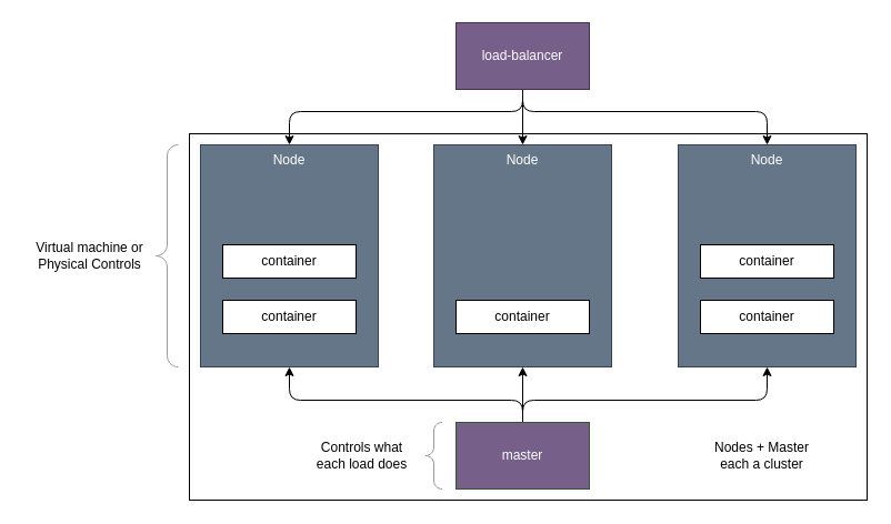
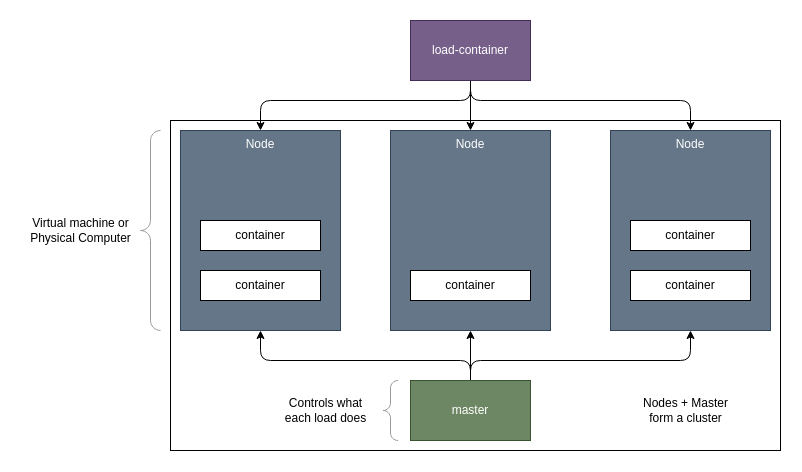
- <mxCell id="7" value="load-balancer" style="whiteSpace=wrap;html=1;fillColor=#76608a;fontColor=#ffffff;strokeColor=#432D57;" vertex="1" parent="1"><mxGeometry x="410" y="20" width="120" height="60" as="geometry" /></mxCell>
+ <mxCell id="7" value="load-container" style="whiteSpace=wrap;html=1;fillColor=#76608a;fontColor=#ffffff;strokeColor=#432D57;" vertex="1" parent="1"><mxGeometry x="410" y="20" width="120" height="60" as="geometry" /></mxCell>
- <mxCell id="21" value="Virtual machine or&lt;br&gt;Physical Controls" style="text;html=1;align=center;verticalAlign=middle;resizable=0;points=[];autosize=1;strokeColor=none;fillColor=none;" vertex="1" parent="1"><mxGeometry x="20" y="210" width="120" height="40" as="geometry" /></mxCell>
+ <mxCell id="21" value="Virtual machine or&lt;br&gt;Physical Computer" style="text;html=1;align=center;verticalAlign=middle;resizable=0;points=[];autosize=1;strokeColor=none;fillColor=none;" vertex="1" parent="1"><mxGeometry x="20" y="210" width="120" height="40" as="geometry" /></mxCell>
- <mxCell id="19" value="master" style="whiteSpace=wrap;html=1;fillColor=#76608a;fontColor=#ffffff;strokeColor=#3A5431;" vertex="1" parent="1"><mxGeometry x="410" y="380" width="120" height="60" as="geometry" /></mxCell>
+ <mxCell id="19" value="master" style="whiteSpace=wrap;html=1;fillColor=#6d8764;fontColor=#ffffff;strokeColor=#3A5431;" vertex="1" parent="1"><mxGeometry x="410" y="380" width="120" height="60" as="geometry" /></mxCell>
- <mxCell id="24" value="Nodes + Master&lt;br&gt;each a cluster" style="text;html=1;align=center;verticalAlign=middle;resizable=0;points=[];autosize=1;strokeColor=none;fillColor=none;" vertex="1" parent="1"><mxGeometry x="630" y="390" width="110" height="40" as="geometry" /></mxCell>
+ <mxCell id="24" value="Nodes + Master&lt;br&gt;form a cluster" style="text;html=1;align=center;verticalAlign=middle;resizable=0;points=[];autosize=1;strokeColor=none;fillColor=none;" vertex="1" parent="1"><mxGeometry x="630" y="390" width="110" height="40" as="geometry" /></mxCell>
